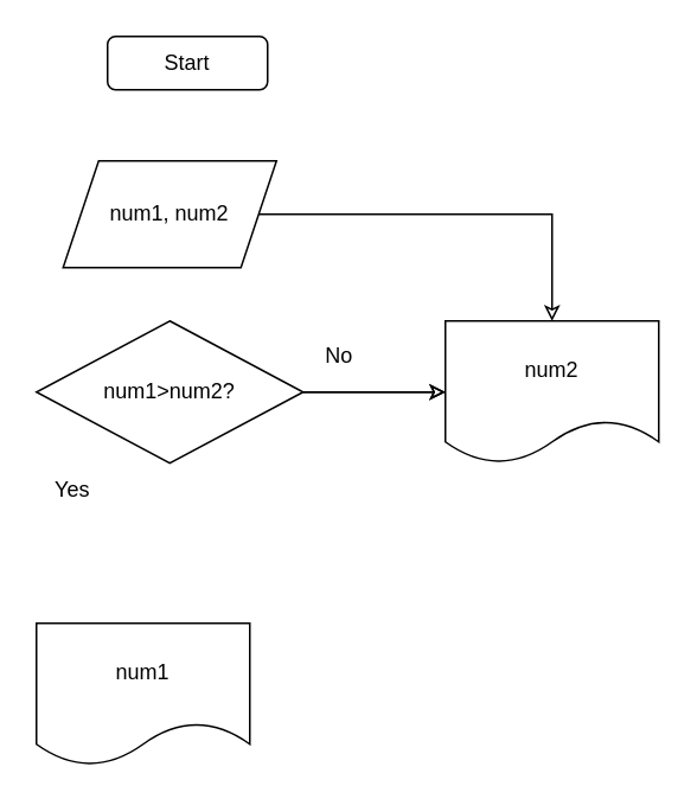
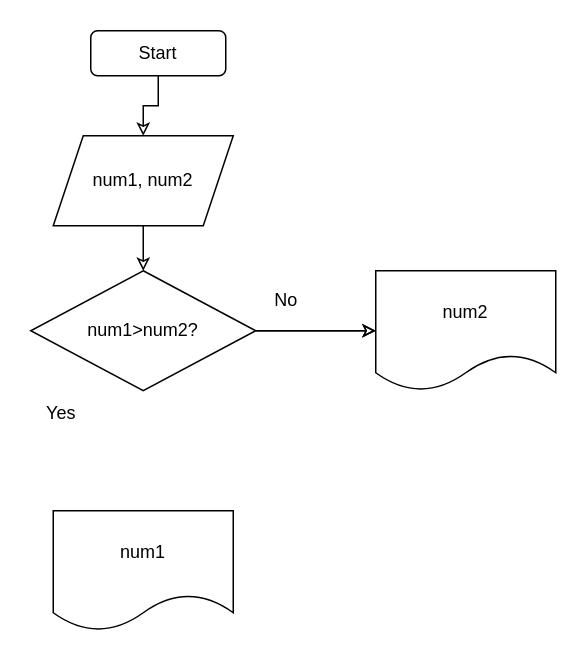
+ <mxCell id="2" value="" style="edgeStyle=orthogonalEdgeStyle;rounded=0;orthogonalLoop=1;jettySize=auto;html=1;endArrow=classic;endFill=0;" edge="1" parent="1" source="3" target="5"><mxGeometry relative="1" as="geometry" /></mxCell>
- <mxCell id="4" value="" style="edgeStyle=orthogonalEdgeStyle;rounded=0;orthogonalLoop=1;jettySize=auto;html=1;endArrow=classic;endFill=0;" edge="1" parent="1" source="5" target="12"><mxGeometry relative="1" as="geometry" /></mxCell>
+ <mxCell id="4" value="" style="edgeStyle=orthogonalEdgeStyle;rounded=0;orthogonalLoop=1;jettySize=auto;html=1;endArrow=classic;endFill=0;" edge="1" parent="1" source="5" target="8"><mxGeometry relative="1" as="geometry" /></mxCell>
- <mxCell id="11" value="num1" style="shape=document;whiteSpace=wrap;html=1;boundedLbl=1;" vertex="1" parent="1"><mxGeometry x="20" y="350" width="120" height="80" as="geometry" /></mxCell>
+ <mxCell id="11" value="num1" style="shape=document;whiteSpace=wrap;html=1;boundedLbl=1;" vertex="1" parent="1"><mxGeometry x="35" y="340" width="120" height="80" as="geometry" /></mxCell>
